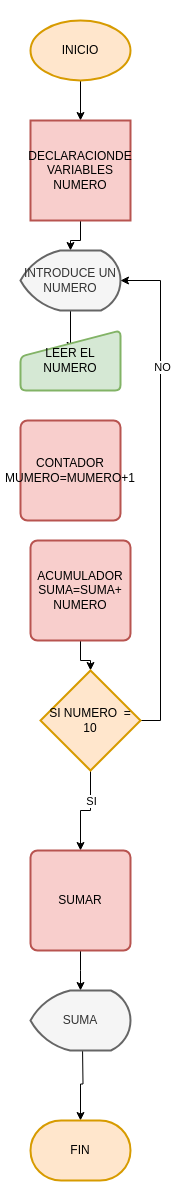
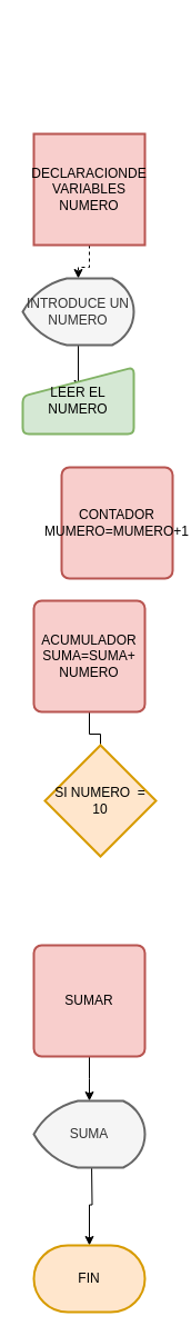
- <mxCell id="3" value="INICIO" style="strokeWidth=2;html=1;shape=mxgraph.flowchart.start_1;whiteSpace=wrap;fillColor=#ffe6cc;strokeColor=#d79b00;" parent="1" vertex="1"><mxGeometry x="30" y="20" width="100" height="60" as="geometry" /></mxCell>
- <mxCell id="2" style="edgeStyle=orthogonalEdgeStyle;rounded=0;orthogonalLoop=1;jettySize=auto;html=1;exitX=0.5;exitY=1;exitDx=0;exitDy=0;exitPerimeter=0;" edge="1" parent="1" source="3" target="5"><mxGeometry relative="1" as="geometry" /></mxCell>
- <mxCell id="4" style="edgeStyle=orthogonalEdgeStyle;rounded=0;orthogonalLoop=1;jettySize=auto;html=1;exitX=0.5;exitY=1;exitDx=0;exitDy=0;" edge="1" parent="1" source="5" target="7"><mxGeometry relative="1" as="geometry" /></mxCell>
+ <mxCell id="4" style="edgeStyle=orthogonalEdgeStyle;rounded=0;orthogonalLoop=1;jettySize=auto;html=1;exitX=0.5;exitY=1;exitDx=0;exitDy=0;dashed=1;" edge="1" parent="1" source="5" target="7"><mxGeometry relative="1" as="geometry" /></mxCell>
- <mxCell id="9" value="CONTADOR MUMERO=MUMERO+1" style="rounded=1;whiteSpace=wrap;html=1;absoluteArcSize=1;arcSize=14;strokeWidth=2;fillColor=#f8cecc;strokeColor=#b85450;" parent="1" vertex="1"><mxGeometry x="20" y="420" width="100" height="100" as="geometry" /></mxCell>
+ <mxCell id="9" value="CONTADOR MUMERO=MUMERO+1" style="rounded=1;whiteSpace=wrap;html=1;absoluteArcSize=1;arcSize=14;strokeWidth=2;fillColor=#f8cecc;strokeColor=#b85450;" parent="1" vertex="1"><mxGeometry x="55" y="420" width="100" height="100" as="geometry" /></mxCell>
- <mxCell id="14" style="edgeStyle=orthogonalEdgeStyle;rounded=0;orthogonalLoop=1;jettySize=auto;html=1;exitX=1;exitY=0.5;exitDx=0;exitDy=0;exitPerimeter=0;entryX=1;entryY=0.5;entryDx=0;entryDy=0;entryPerimeter=0;" parent="1" source="16" target="7" edge="1"><mxGeometry relative="1" as="geometry" /></mxCell>
- <mxCell id="15" value="NO" style="edgeLabel;html=1;align=center;verticalAlign=middle;resizable=0;points=[];" parent="14" vertex="1" connectable="0"><mxGeometry x="0.496" y="-1" relative="1" as="geometry"><mxPoint as="offset" /></mxGeometry></mxCell>
- <mxCell id="10" style="edgeStyle=orthogonalEdgeStyle;rounded=0;orthogonalLoop=1;jettySize=auto;html=1;exitX=0.5;exitY=1;exitDx=0;exitDy=0;" edge="1" parent="1" source="11" target="16"><mxGeometry relative="1" as="geometry" /></mxCell>
+ <mxCell id="10" style="edgeStyle=orthogonalEdgeStyle;rounded=0;orthogonalLoop=1;jettySize=auto;html=1;exitX=0.5;exitY=1;exitDx=0;exitDy=0;endArrow=none;" edge="1" parent="1" source="11" target="16"><mxGeometry relative="1" as="geometry" /></mxCell>
- <mxCell id="12" style="edgeStyle=orthogonalEdgeStyle;rounded=0;orthogonalLoop=1;jettySize=auto;html=1;exitX=0.5;exitY=1;exitDx=0;exitDy=0;exitPerimeter=0;" parent="1" source="16" target="18" edge="1"><mxGeometry relative="1" as="geometry" /></mxCell>
- <mxCell id="13" value="SI" style="edgeLabel;html=1;align=center;verticalAlign=middle;resizable=0;points=[];" parent="12" vertex="1" connectable="0"><mxGeometry x="-0.333" relative="1" as="geometry"><mxPoint as="offset" /></mxGeometry></mxCell>
